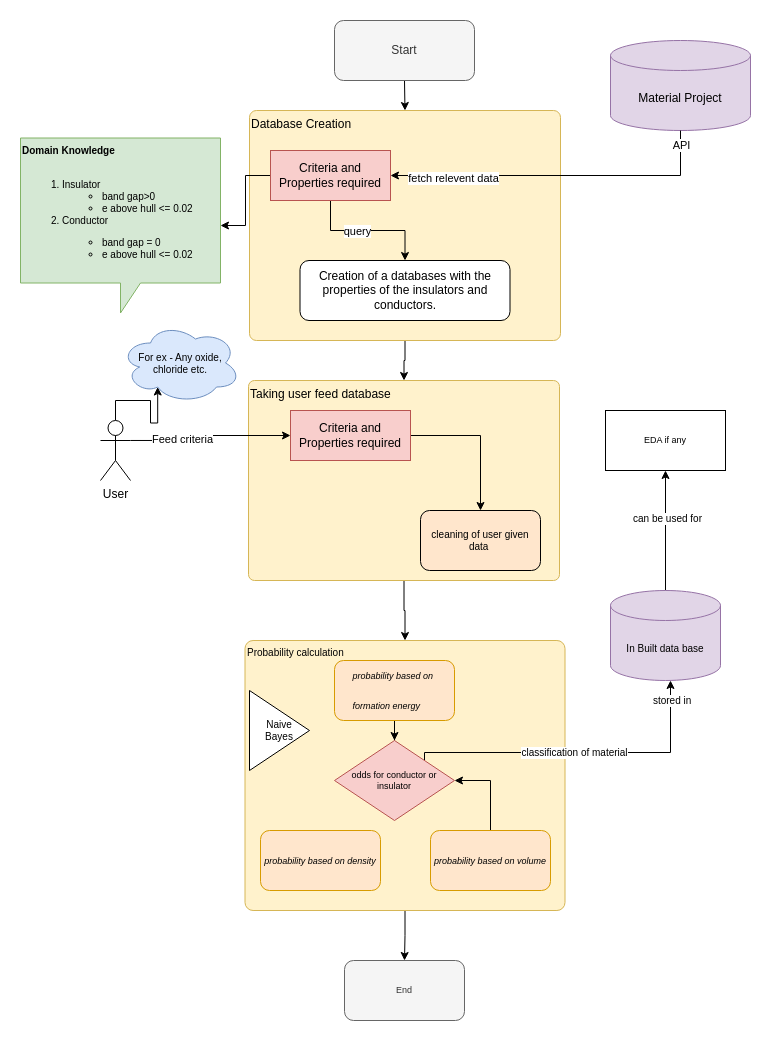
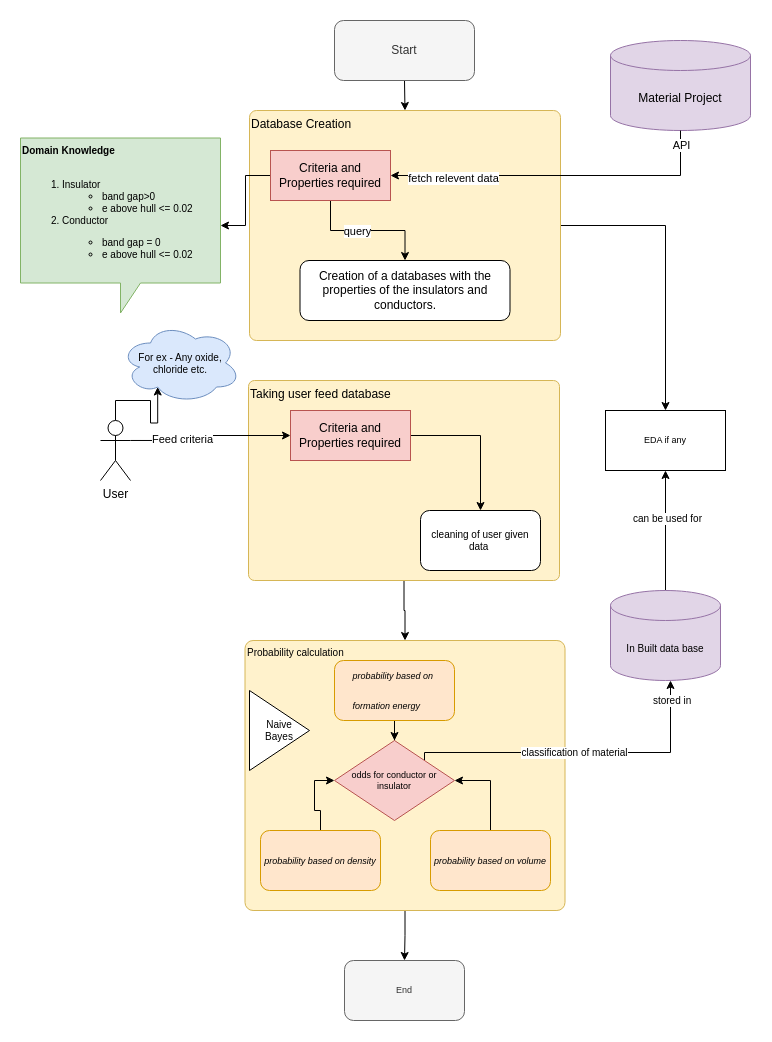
- <mxCell id="5" style="edgeStyle=orthogonalEdgeStyle;rounded=0;orthogonalLoop=1;jettySize=auto;html=1;entryX=0.5;entryY=0;entryDx=0;entryDy=0;fontSize=10;" edge="1" parent="1" source="6" target="18"><mxGeometry relative="1" as="geometry" /></mxCell>
+ <mxCell id="5" style="edgeStyle=orthogonalEdgeStyle;rounded=0;orthogonalLoop=1;jettySize=auto;html=1;fontSize=10;" edge="1" parent="1" source="6" target="42"><mxGeometry relative="1" as="geometry" /></mxCell>
- <mxCell id="25" value="cleaning of user given data&amp;nbsp;" style="rounded=1;whiteSpace=wrap;html=1;fontSize=10;fillColor=#ffe6cc;" vertex="1" parent="1"><mxGeometry x="420" y="510" width="120" height="60" as="geometry" /></mxCell>
+ <mxCell id="25" value="cleaning of user given data&amp;nbsp;" style="rounded=1;whiteSpace=wrap;html=1;fontSize=10;" vertex="1" parent="1"><mxGeometry x="420" y="510" width="120" height="60" as="geometry" /></mxCell>
+ <mxCell id="30" style="edgeStyle=orthogonalEdgeStyle;rounded=0;orthogonalLoop=1;jettySize=auto;html=1;entryX=0;entryY=0.5;entryDx=0;entryDy=0;fontFamily=Helvetica;fontSize=9;" edge="1" parent="1" source="31" target="37"><mxGeometry relative="1" as="geometry" /></mxCell>
